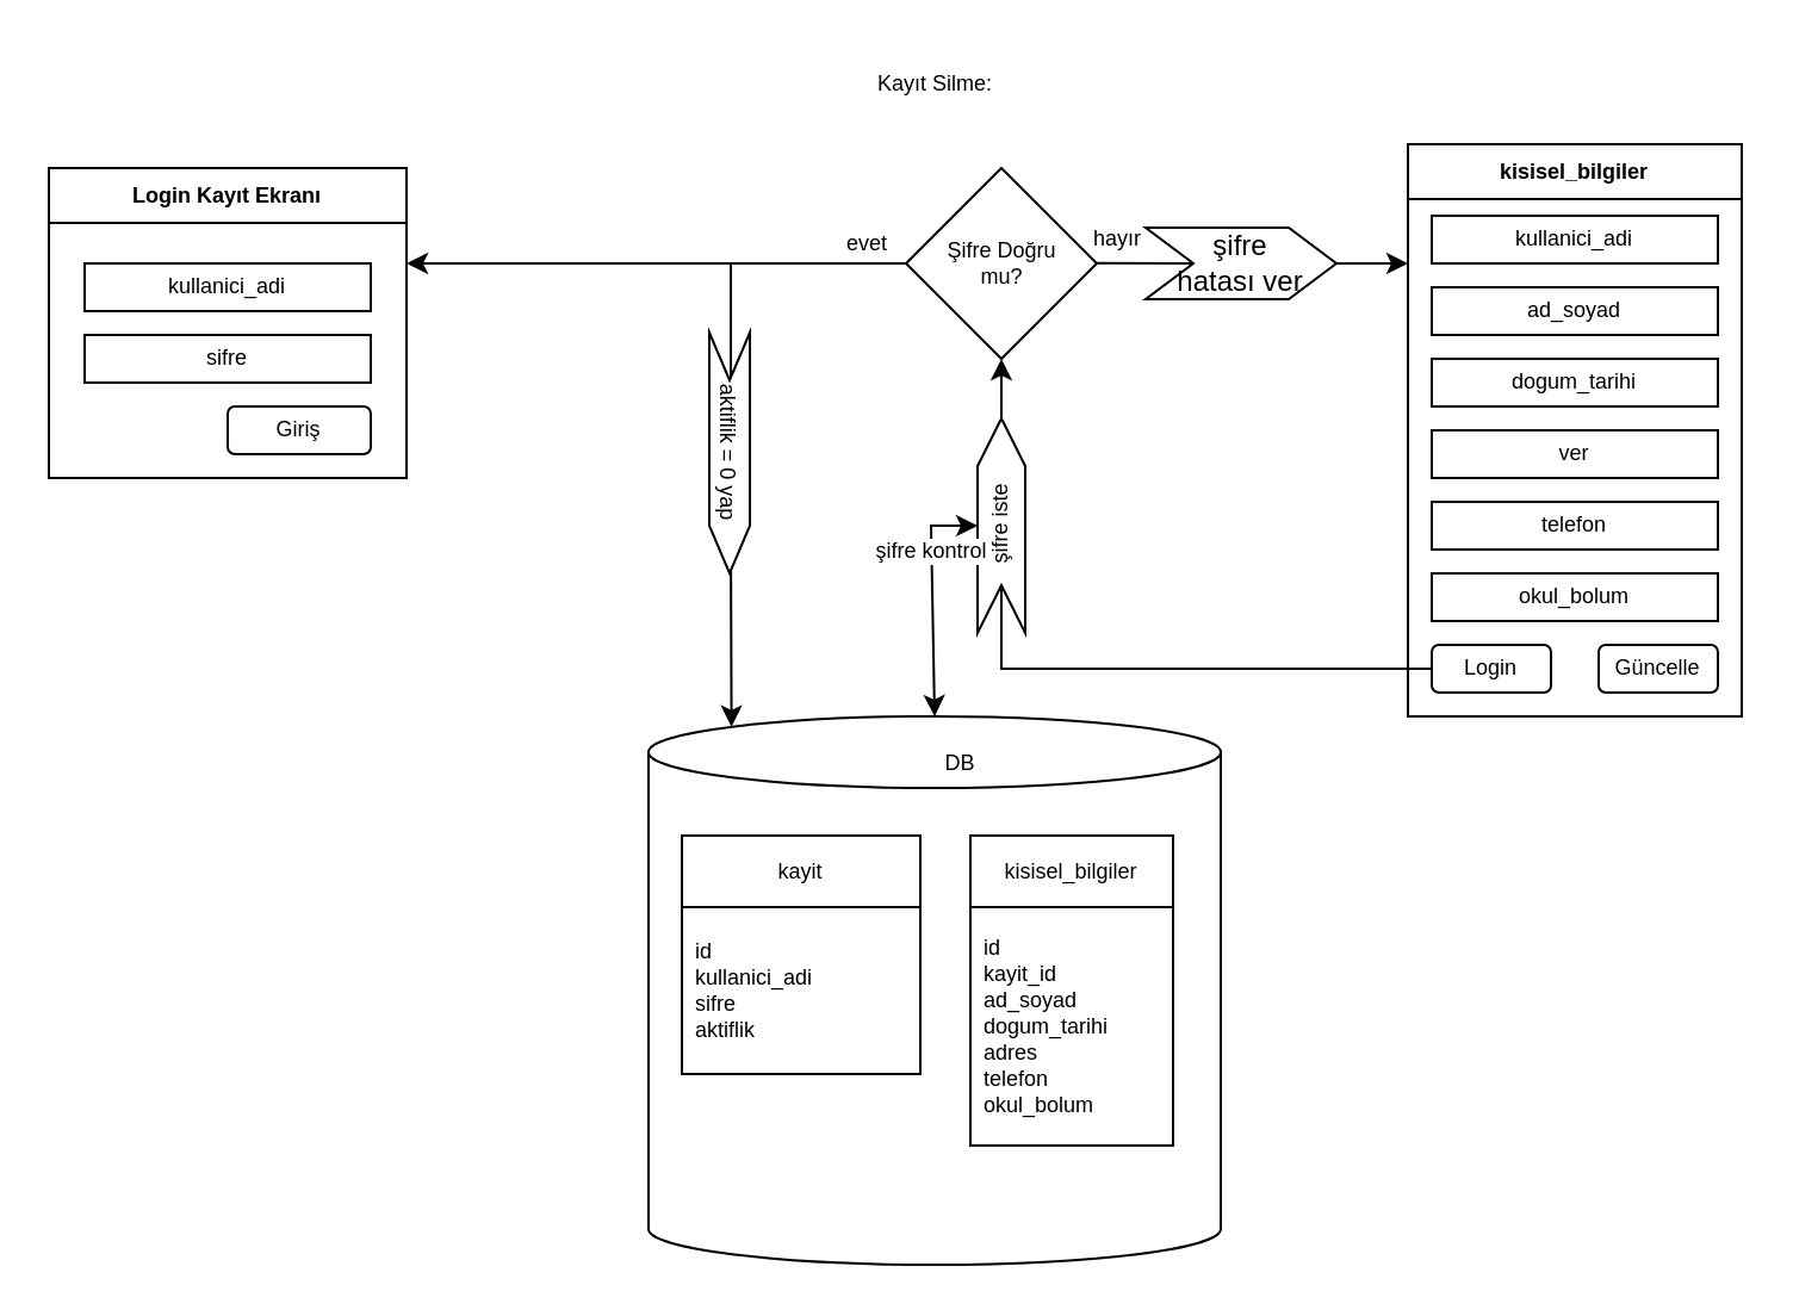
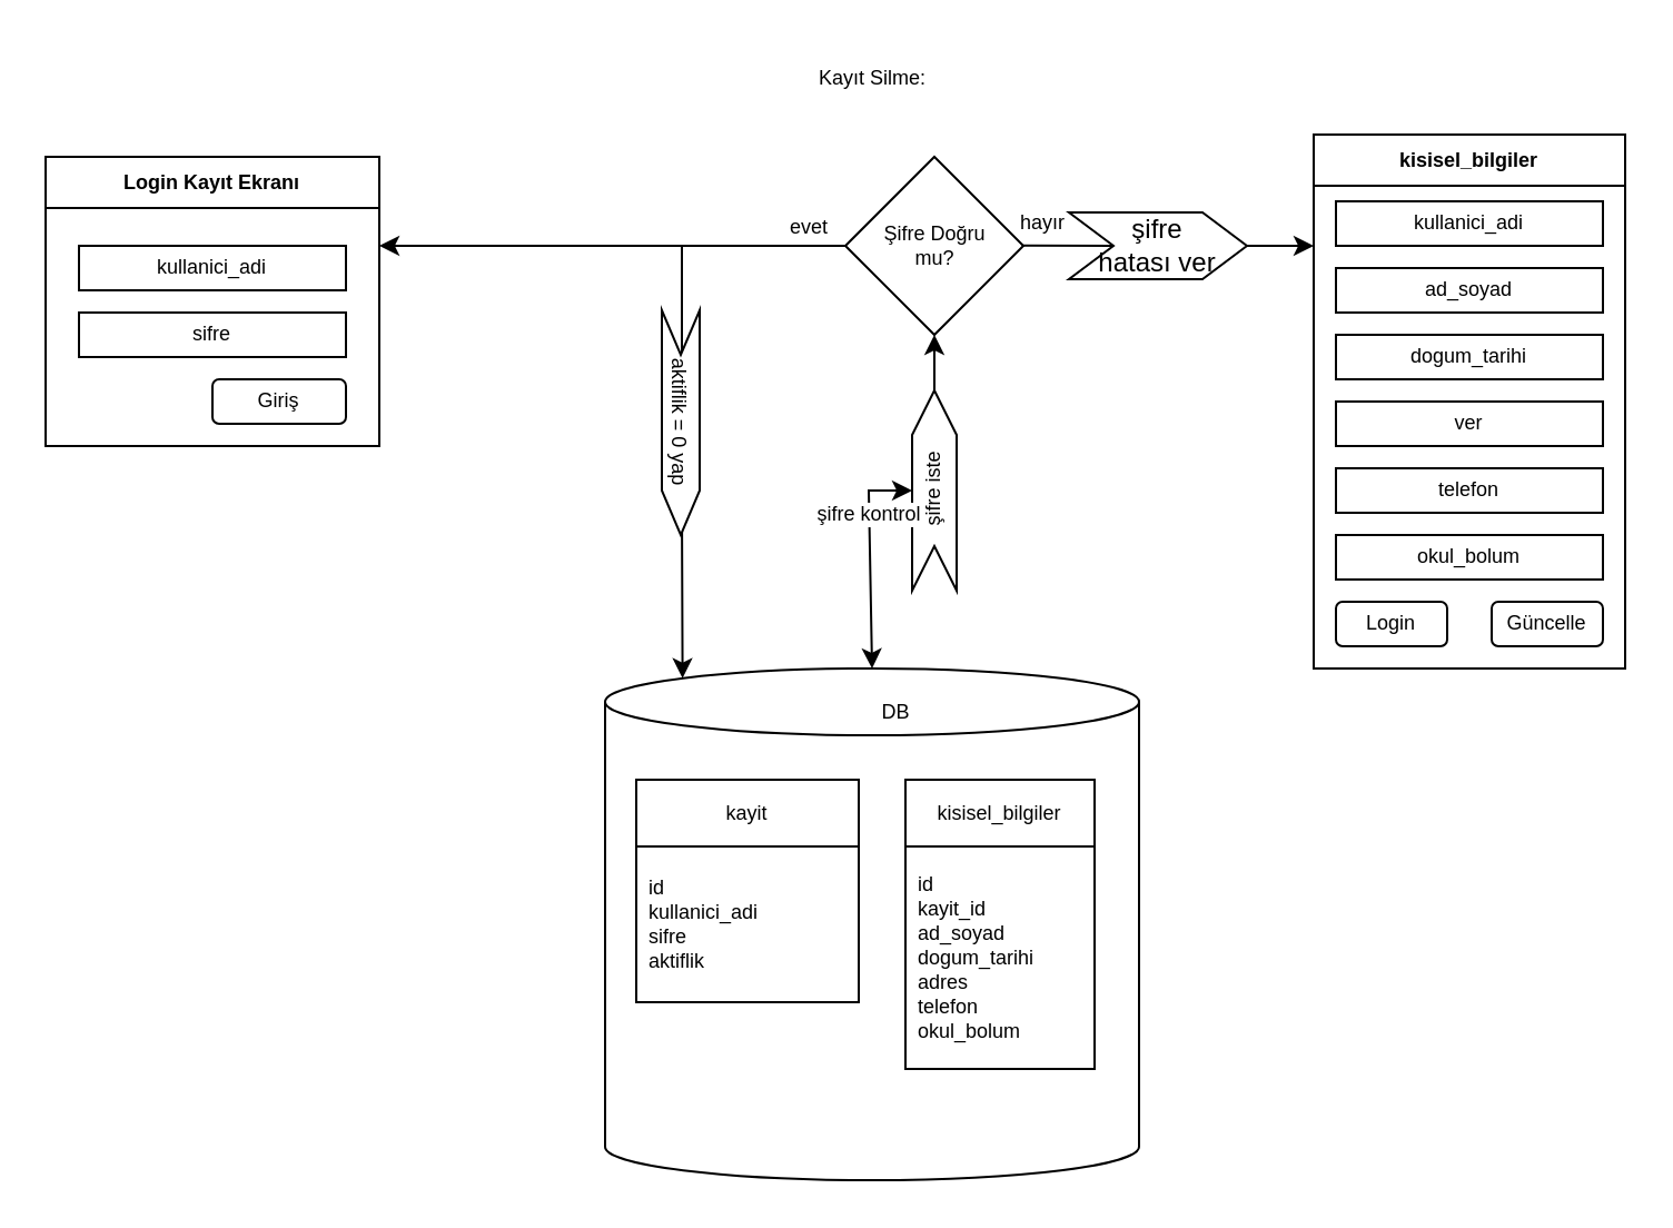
- <mxCell id="26" value="" style="edgeStyle=orthogonalEdgeStyle;rounded=0;orthogonalLoop=1;jettySize=auto;html=1;fontSize=9;entryX=0;entryY=0.5;entryDx=0;entryDy=0;endArrow=none;" parent="1" source="21" target="25" edge="1"><mxGeometry relative="1" as="geometry"><mxPoint x="471.5" y="150" as="targetPoint" /><mxPoint x="570" y="280" as="sourcePoint" /><Array as="points"><mxPoint x="420" y="280" /></Array></mxGeometry></mxCell>
